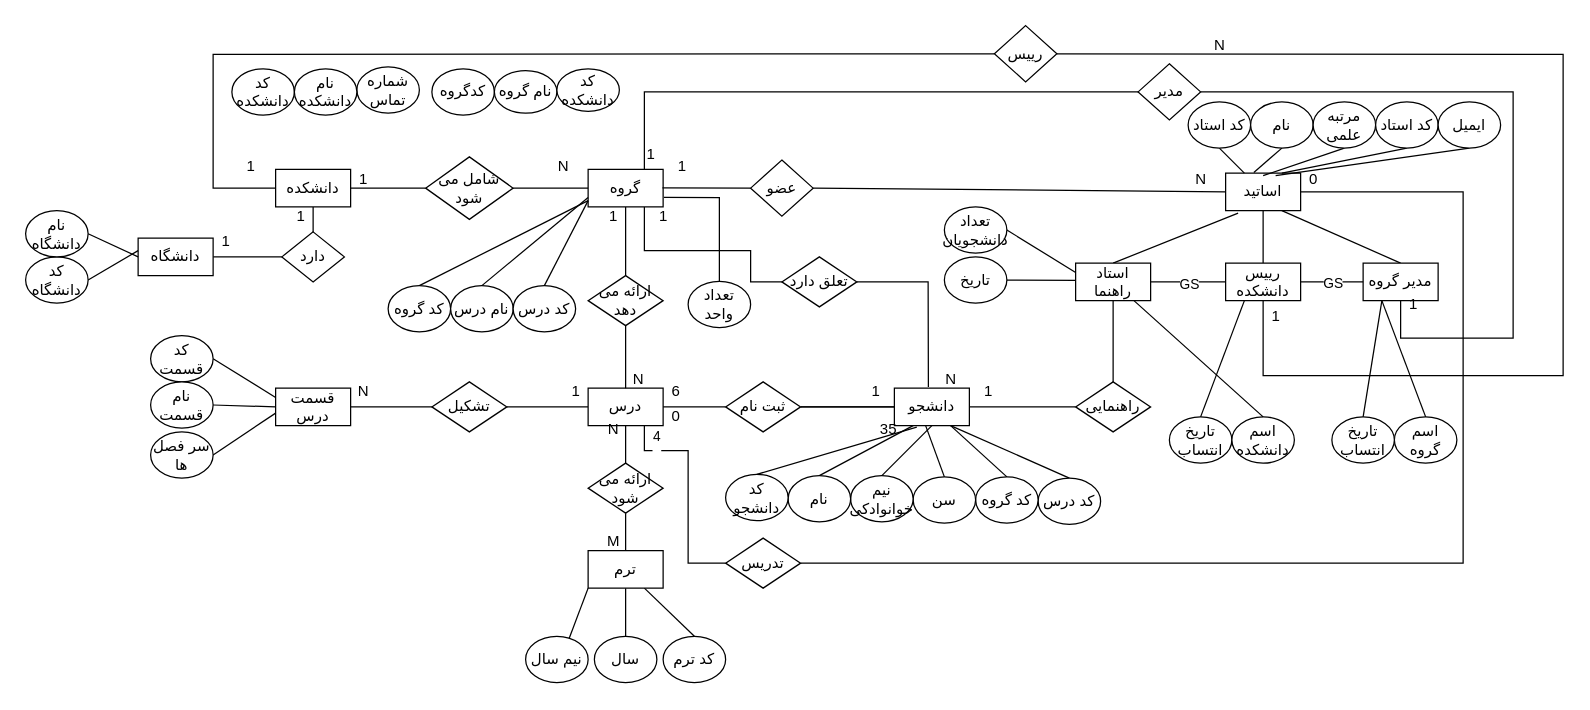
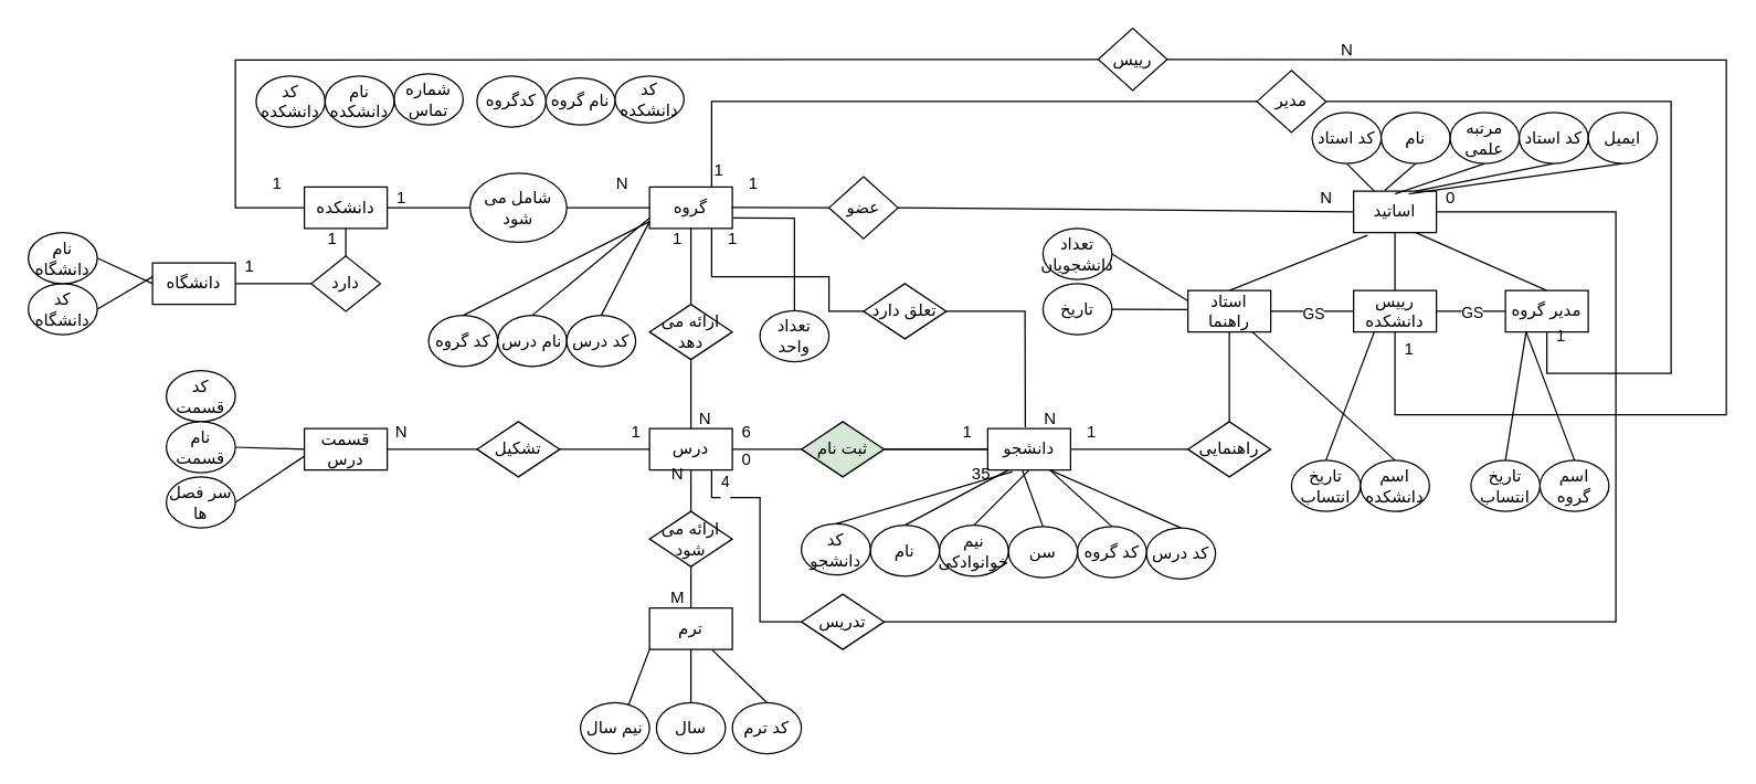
- <mxCell id="19" value="شامل می شود" style="rhombus;whiteSpace=wrap;html=1;" parent="1" vertex="1"><mxGeometry x="340" y="125" width="70" height="50" as="geometry" /></mxCell>
+ <mxCell id="19" value="شامل می شود" style="ellipse;whiteSpace=wrap;html=1;" parent="1" vertex="1"><mxGeometry x="340" y="125" width="70" height="50" as="geometry" /></mxCell>
- <mxCell id="115" style="edgeStyle=none;rounded=0;orthogonalLoop=1;jettySize=auto;html=1;exitX=1;exitY=0.5;exitDx=0;exitDy=0;entryX=0;entryY=0.25;entryDx=0;entryDy=0;endArrow=none;startFill=0;" edge="1" parent="1" source="116" target="12"><mxGeometry relative="1" as="geometry" /></mxCell>
- <mxCell id="41" value="ثبت نام" style="rhombus;whiteSpace=wrap;html=1;" parent="1" vertex="1"><mxGeometry x="580" y="305" width="60" height="40" as="geometry" /></mxCell>
+ <mxCell id="41" value="ثبت نام" style="rhombus;whiteSpace=wrap;html=1;fillColor=#d5e8d4;" parent="1" vertex="1"><mxGeometry x="580" y="305" width="60" height="40" as="geometry" /></mxCell>
